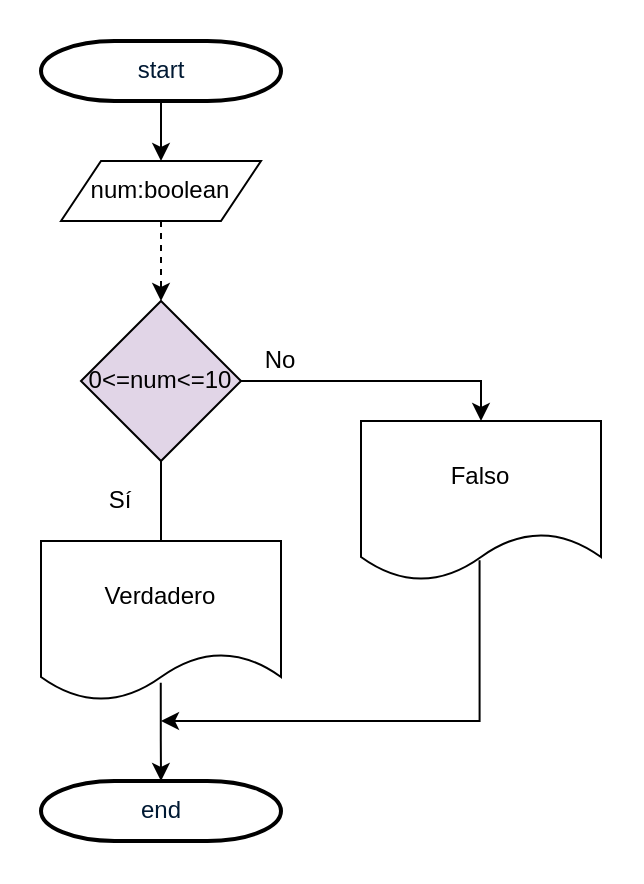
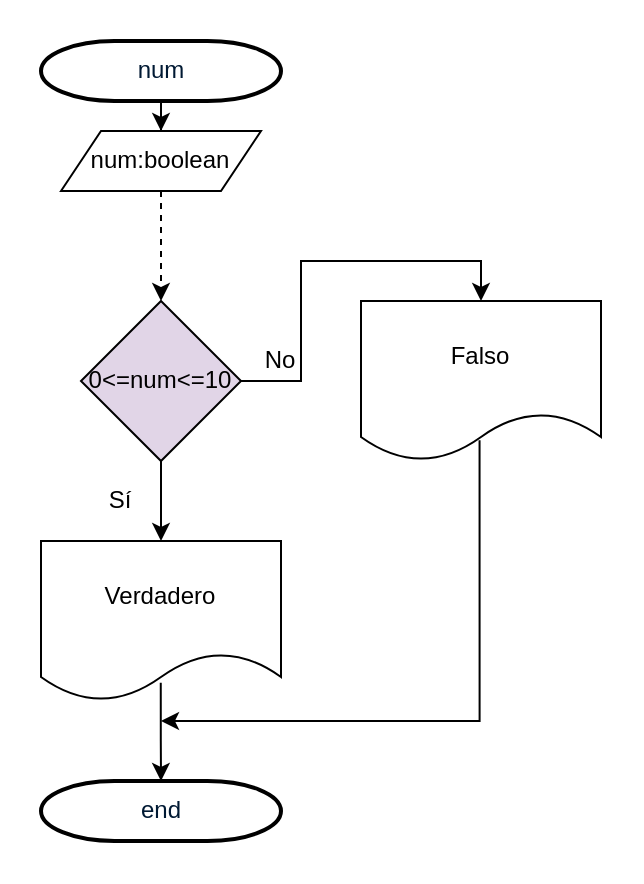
- <mxCell id="3" value="start" style="shape=mxgraph.flowchart.terminator;fillColor=#FFFFFF;strokeColor=#000000;strokeWidth=2;gradientColor=none;gradientDirection=north;fontColor=#001933;fontStyle=0;html=1;" parent="1" vertex="1"><mxGeometry x="20" y="20" width="120" height="30" as="geometry" /></mxCell>
+ <mxCell id="3" value="num" style="shape=mxgraph.flowchart.terminator;fillColor=#FFFFFF;strokeColor=#000000;strokeWidth=2;gradientColor=none;gradientDirection=north;fontColor=#001933;fontStyle=0;html=1;" parent="1" vertex="1"><mxGeometry x="20" y="20" width="120" height="30" as="geometry" /></mxCell>
- <mxCell id="6" value="num:boolean" style="shape=parallelogram;perimeter=parallelogramPerimeter;whiteSpace=wrap;html=1;" vertex="1" parent="1"><mxGeometry x="30" y="80" width="100" height="30" as="geometry" /></mxCell>
+ <mxCell id="6" value="num:boolean" style="shape=parallelogram;perimeter=parallelogramPerimeter;whiteSpace=wrap;html=1;" vertex="1" parent="1"><mxGeometry x="30" y="65" width="100" height="30" as="geometry" /></mxCell>
- <mxCell id="14" value="Falso" style="shape=document;whiteSpace=wrap;html=1;boundedLbl=1;" vertex="1" parent="1"><mxGeometry x="180" y="210" width="120" height="80" as="geometry" /></mxCell>
+ <mxCell id="14" value="Falso" style="shape=document;whiteSpace=wrap;html=1;boundedLbl=1;" vertex="1" parent="1"><mxGeometry x="180" y="150" width="120" height="80" as="geometry" /></mxCell>
- <mxCell id="7" style="edgeStyle=orthogonalEdgeStyle;rounded=0;orthogonalLoop=1;jettySize=auto;html=1;entryX=0.5;entryY=0;entryDx=0;entryDy=0;endArrow=none;" edge="1" parent="1" source="9" target="15"><mxGeometry relative="1" as="geometry"><mxPoint x="79.857" y="280.286" as="targetPoint" /></mxGeometry></mxCell>
+ <mxCell id="7" style="edgeStyle=orthogonalEdgeStyle;rounded=0;orthogonalLoop=1;jettySize=auto;html=1;entryX=0.5;entryY=0;entryDx=0;entryDy=0;" edge="1" parent="1" source="9" target="15"><mxGeometry relative="1" as="geometry"><mxPoint x="79.857" y="280.286" as="targetPoint" /></mxGeometry></mxCell>
